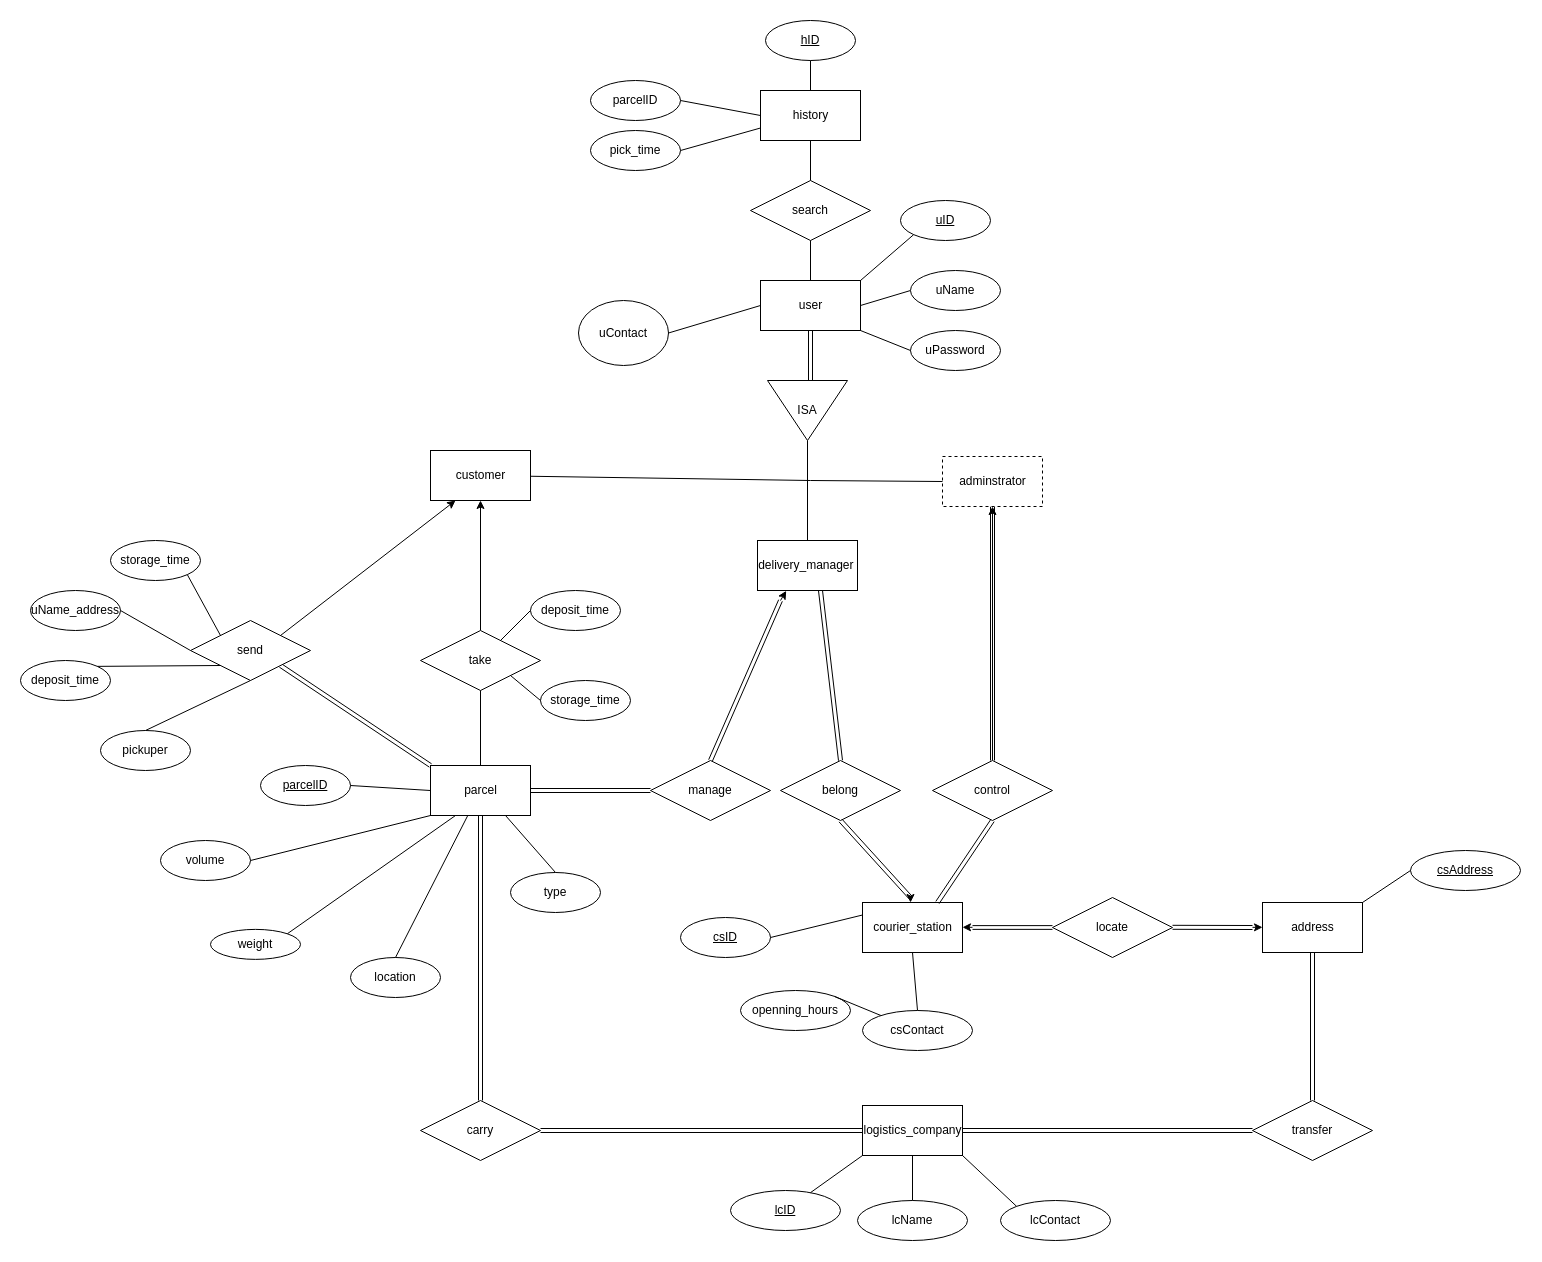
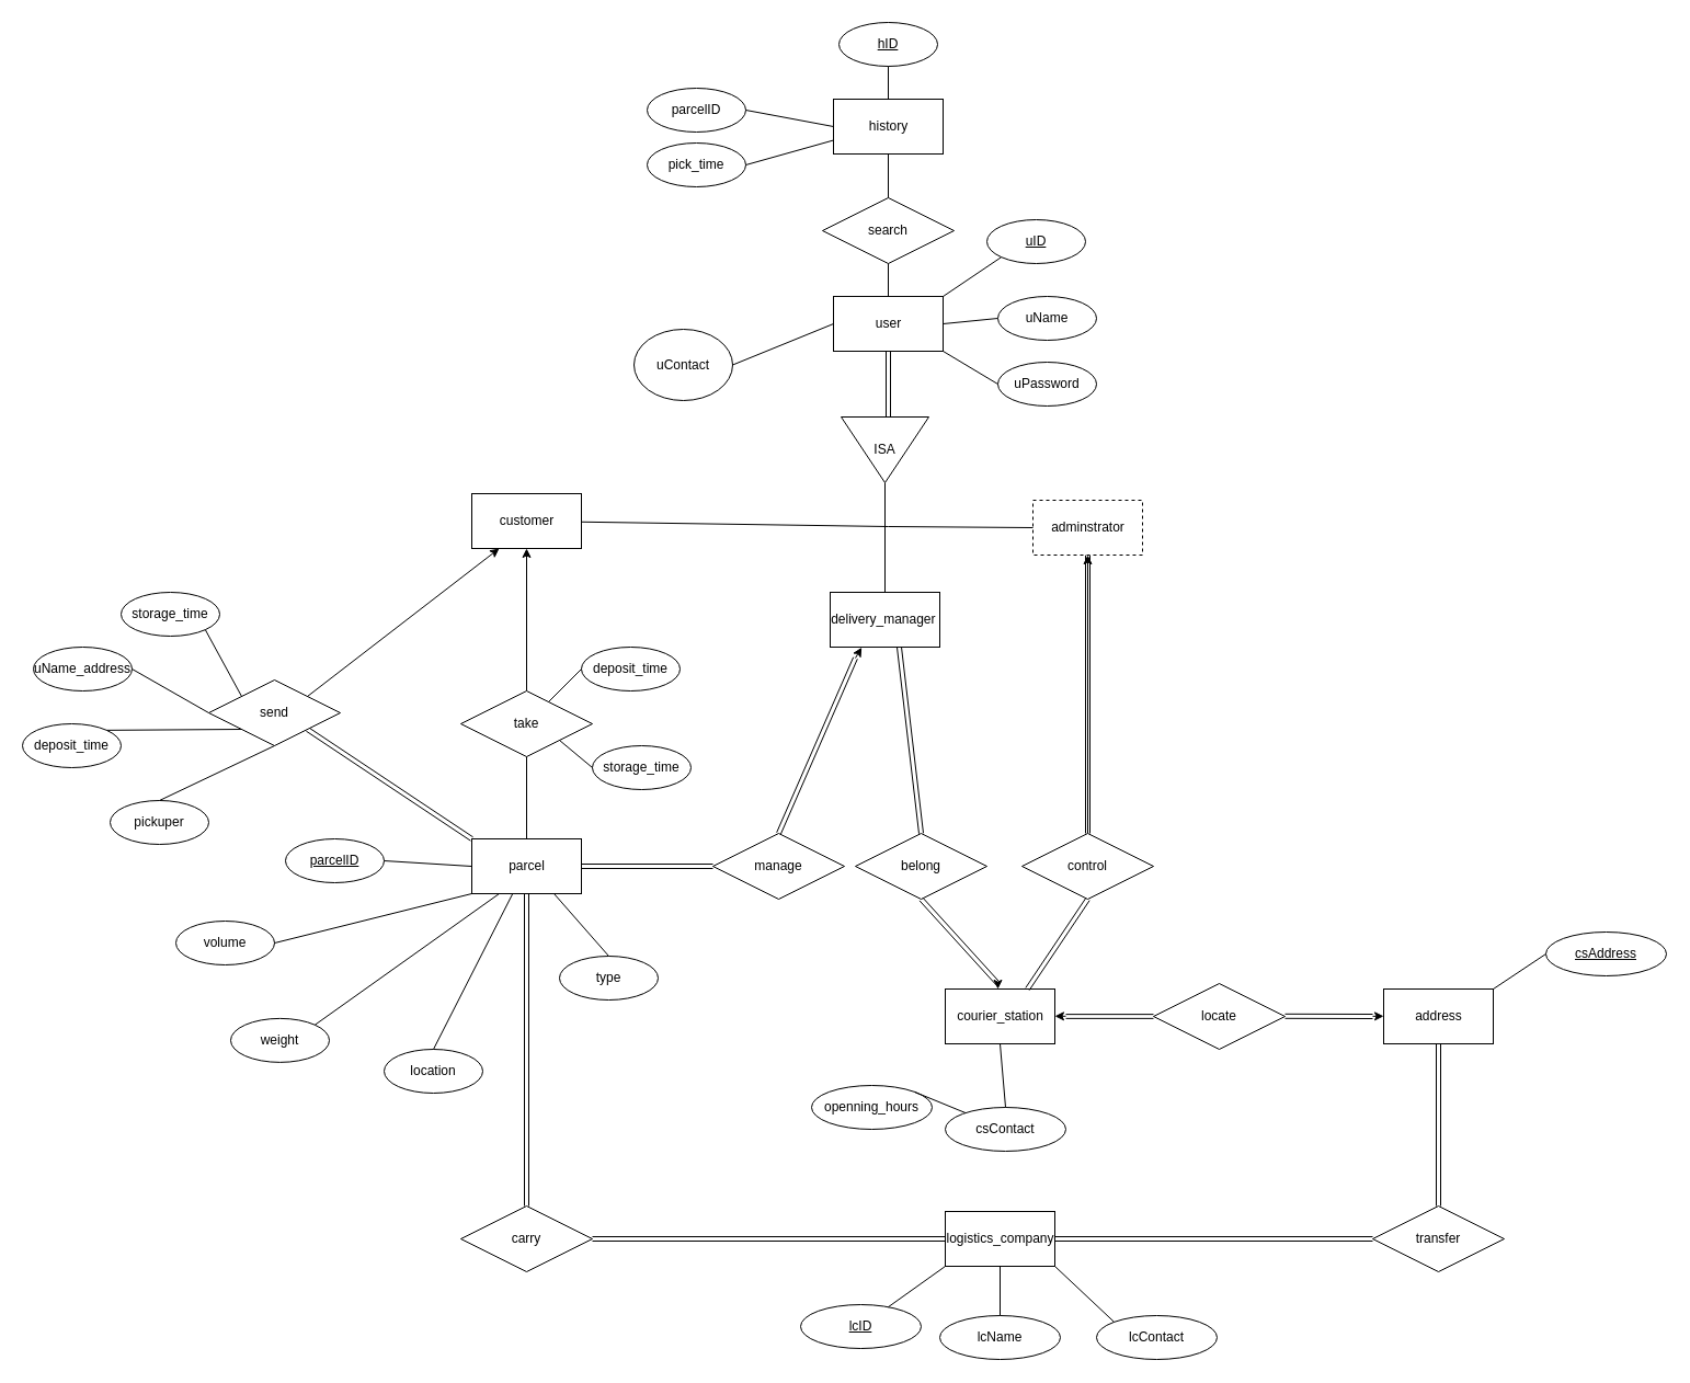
- <mxCell id="37" value="user" style="html=1;dashed=0;whitespace=wrap;" parent="1" vertex="1"><mxGeometry x="760" y="280" width="100" height="50" as="geometry" /></mxCell>
+ <mxCell id="37" value="user" style="html=1;dashed=0;whitespace=wrap;" parent="1" vertex="1"><mxGeometry x="760" y="270" width="100" height="50" as="geometry" /></mxCell>
- <mxCell id="46" value="" style="endArrow=none;html=1;exitX=1;exitY=0.5;exitDx=0;exitDy=0;entryX=0;entryY=0.25;entryDx=0;entryDy=0;" parent="1" source="44" target="16" edge="1"><mxGeometry width="50" height="50" relative="1" as="geometry"><mxPoint x="812" y="960" as="sourcePoint" /><mxPoint x="862" y="910" as="targetPoint" /></mxGeometry></mxCell>
- <mxCell id="44" value="&lt;u&gt;csID&lt;/u&gt;" style="ellipse;whiteSpace=wrap;html=1;align=center;" parent="1" vertex="1"><mxGeometry x="680" y="917" width="90" height="40" as="geometry" /></mxCell>
- <mxCell id="68" value="weight" style="ellipse;whiteSpace=wrap;html=1;align=center;" parent="1" vertex="1"><mxGeometry x="210" y="928.88" width="90" height="30" as="geometry" /></mxCell>
+ <mxCell id="68" value="weight" style="ellipse;whiteSpace=wrap;html=1;align=center;" parent="1" vertex="1"><mxGeometry x="210" y="928.88" width="90" height="40" as="geometry" /></mxCell>
